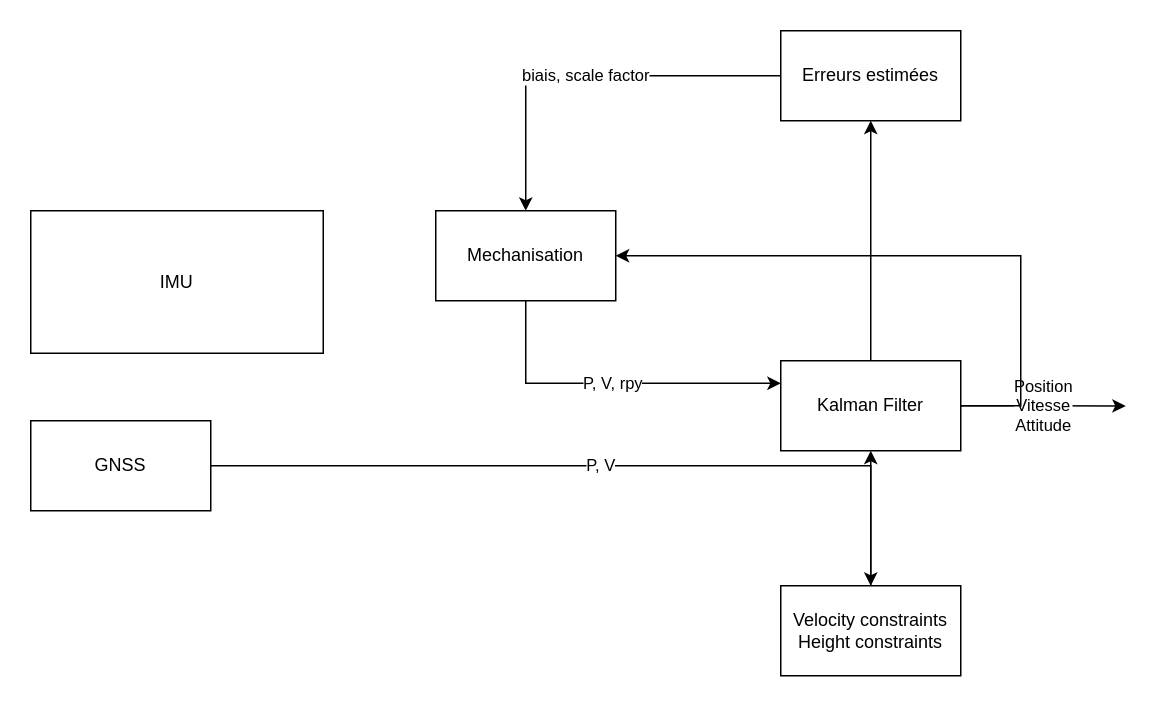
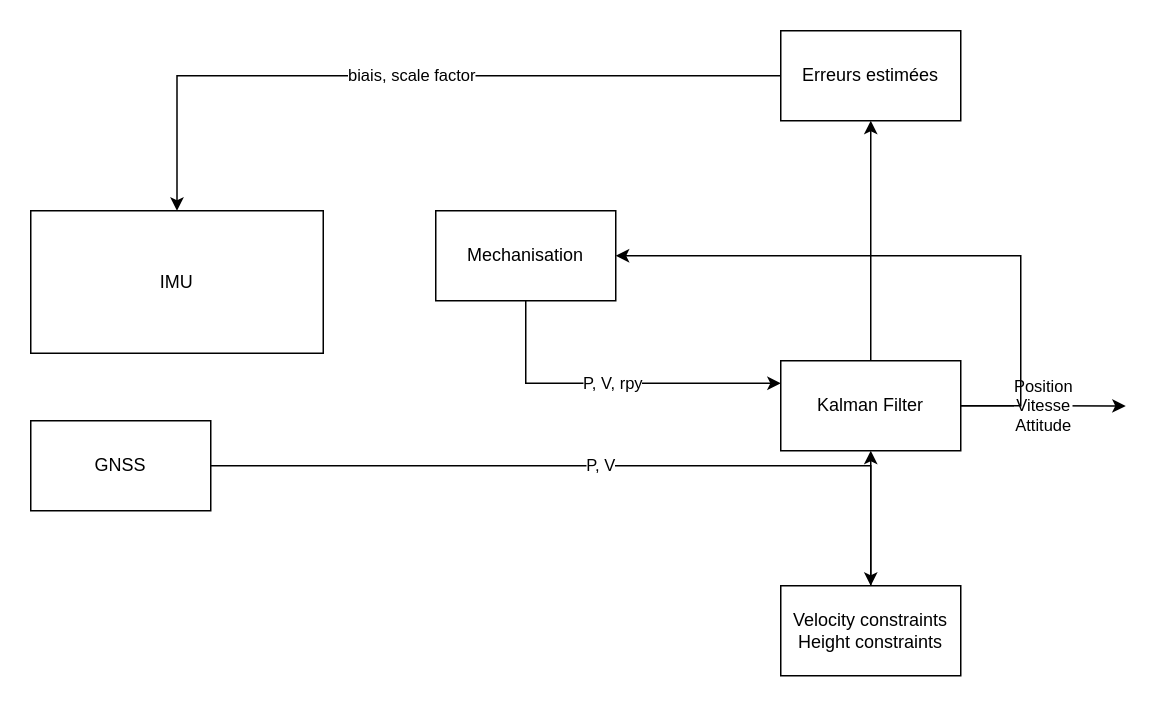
- <mxCell id="5" value="biais, scale factor" style="edgeStyle=orthogonalEdgeStyle;rounded=0;orthogonalLoop=1;jettySize=auto;html=1;exitX=0;exitY=0.5;exitDx=0;exitDy=0;" edge="1" parent="1" source="6" target="8"><mxGeometry relative="1" as="geometry" /></mxCell>
+ <mxCell id="5" value="biais, scale factor" style="edgeStyle=orthogonalEdgeStyle;rounded=0;orthogonalLoop=1;jettySize=auto;html=1;exitX=0;exitY=0.5;exitDx=0;exitDy=0;entryX=0.5;entryY=0;entryDx=0;entryDy=0;" edge="1" parent="1" source="6" target="2"><mxGeometry relative="1" as="geometry" /></mxCell>
